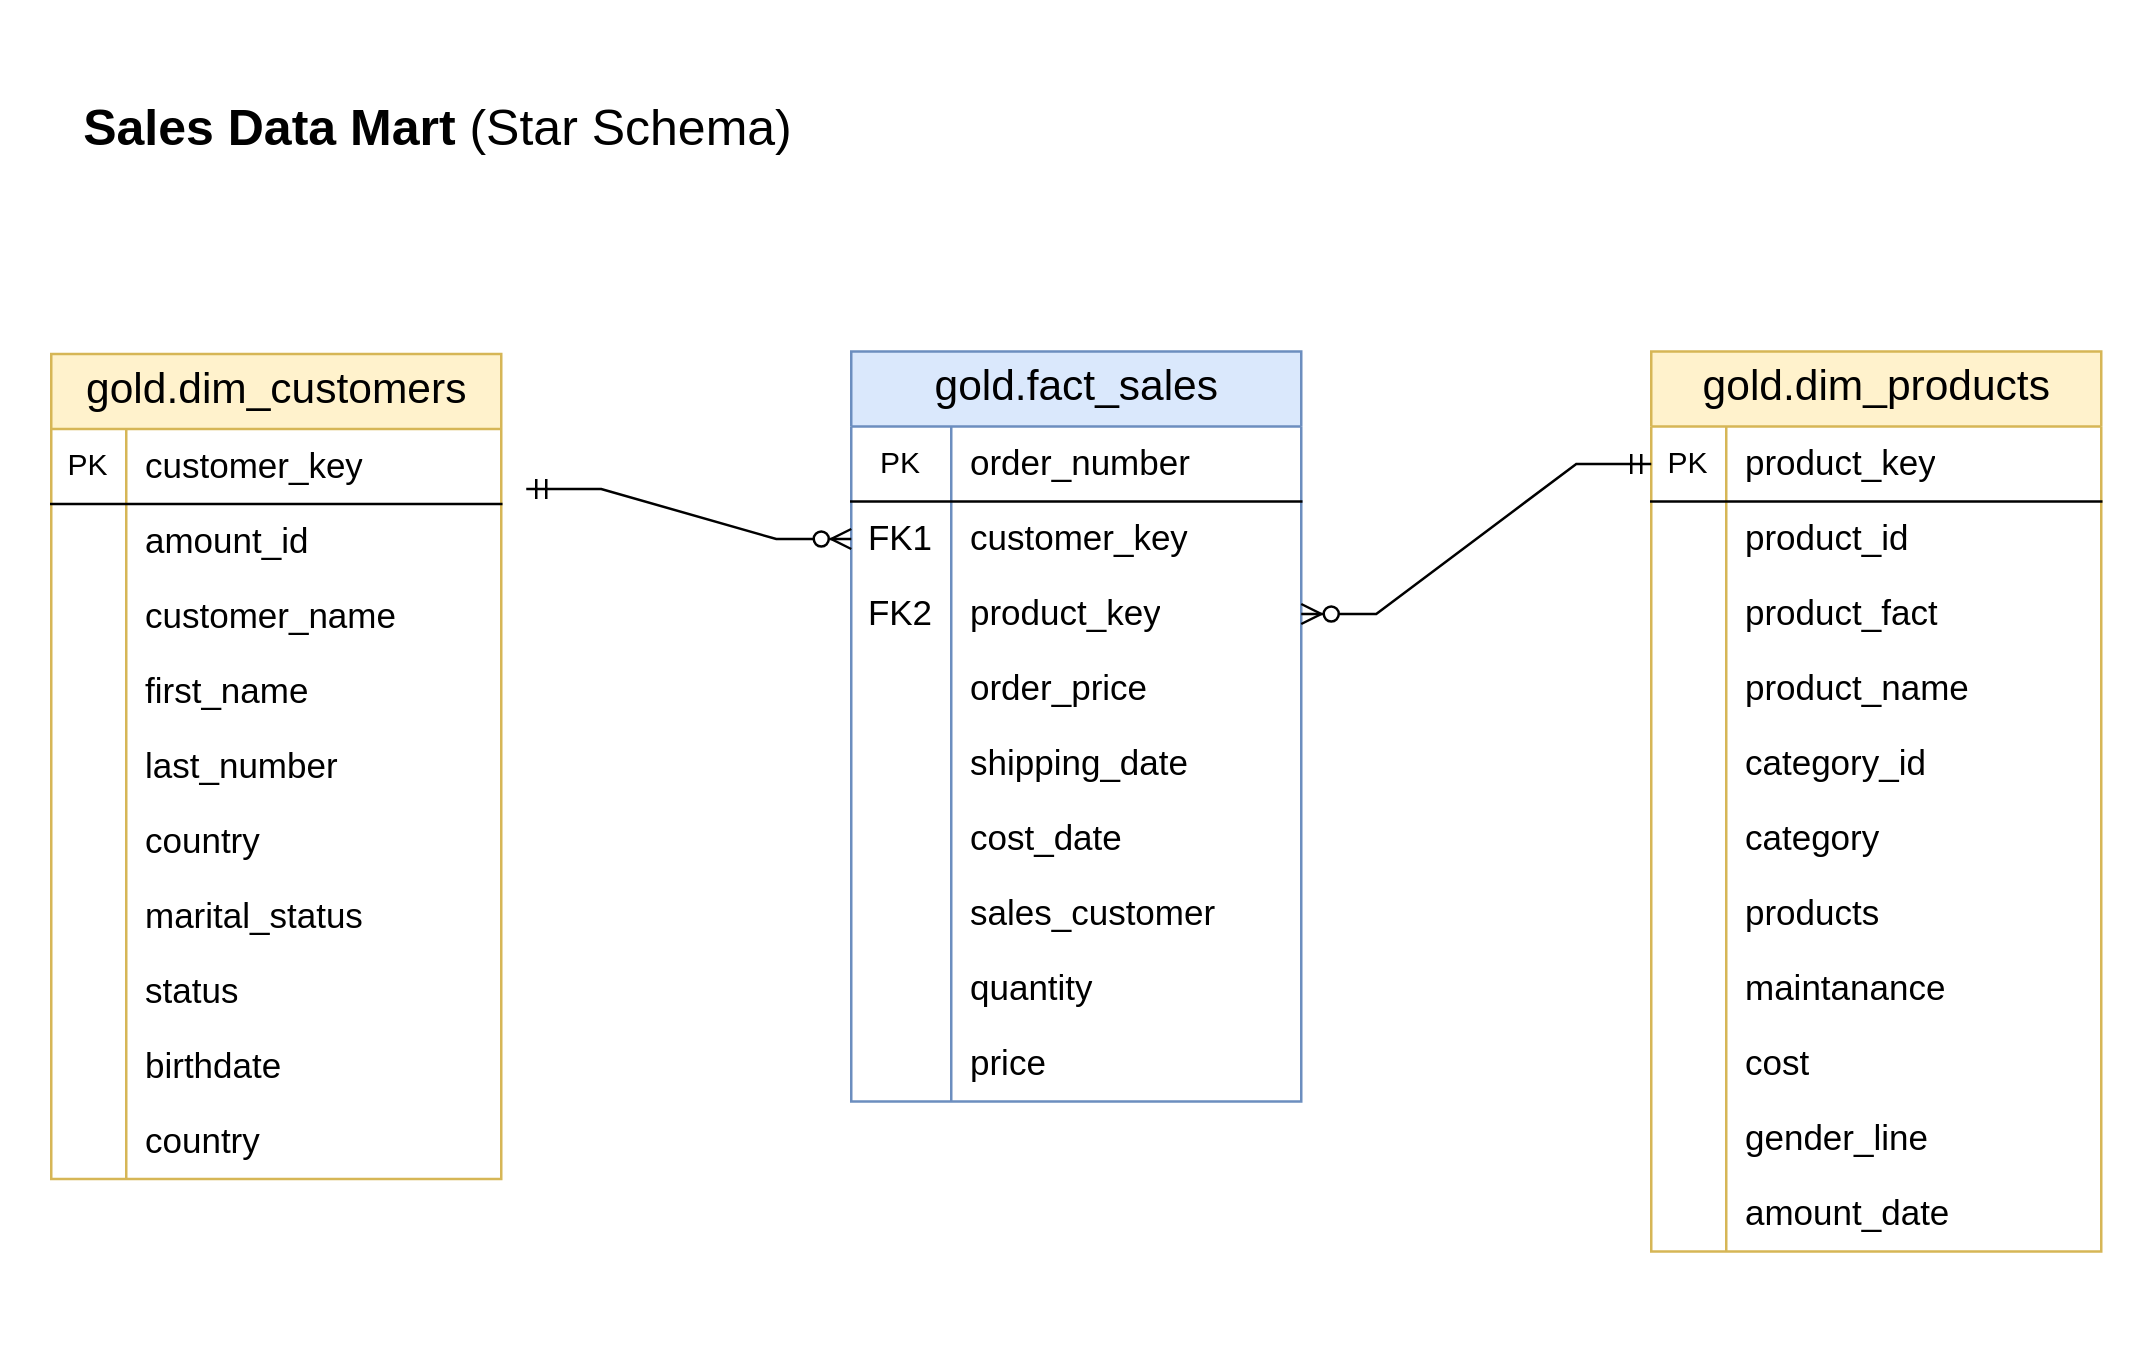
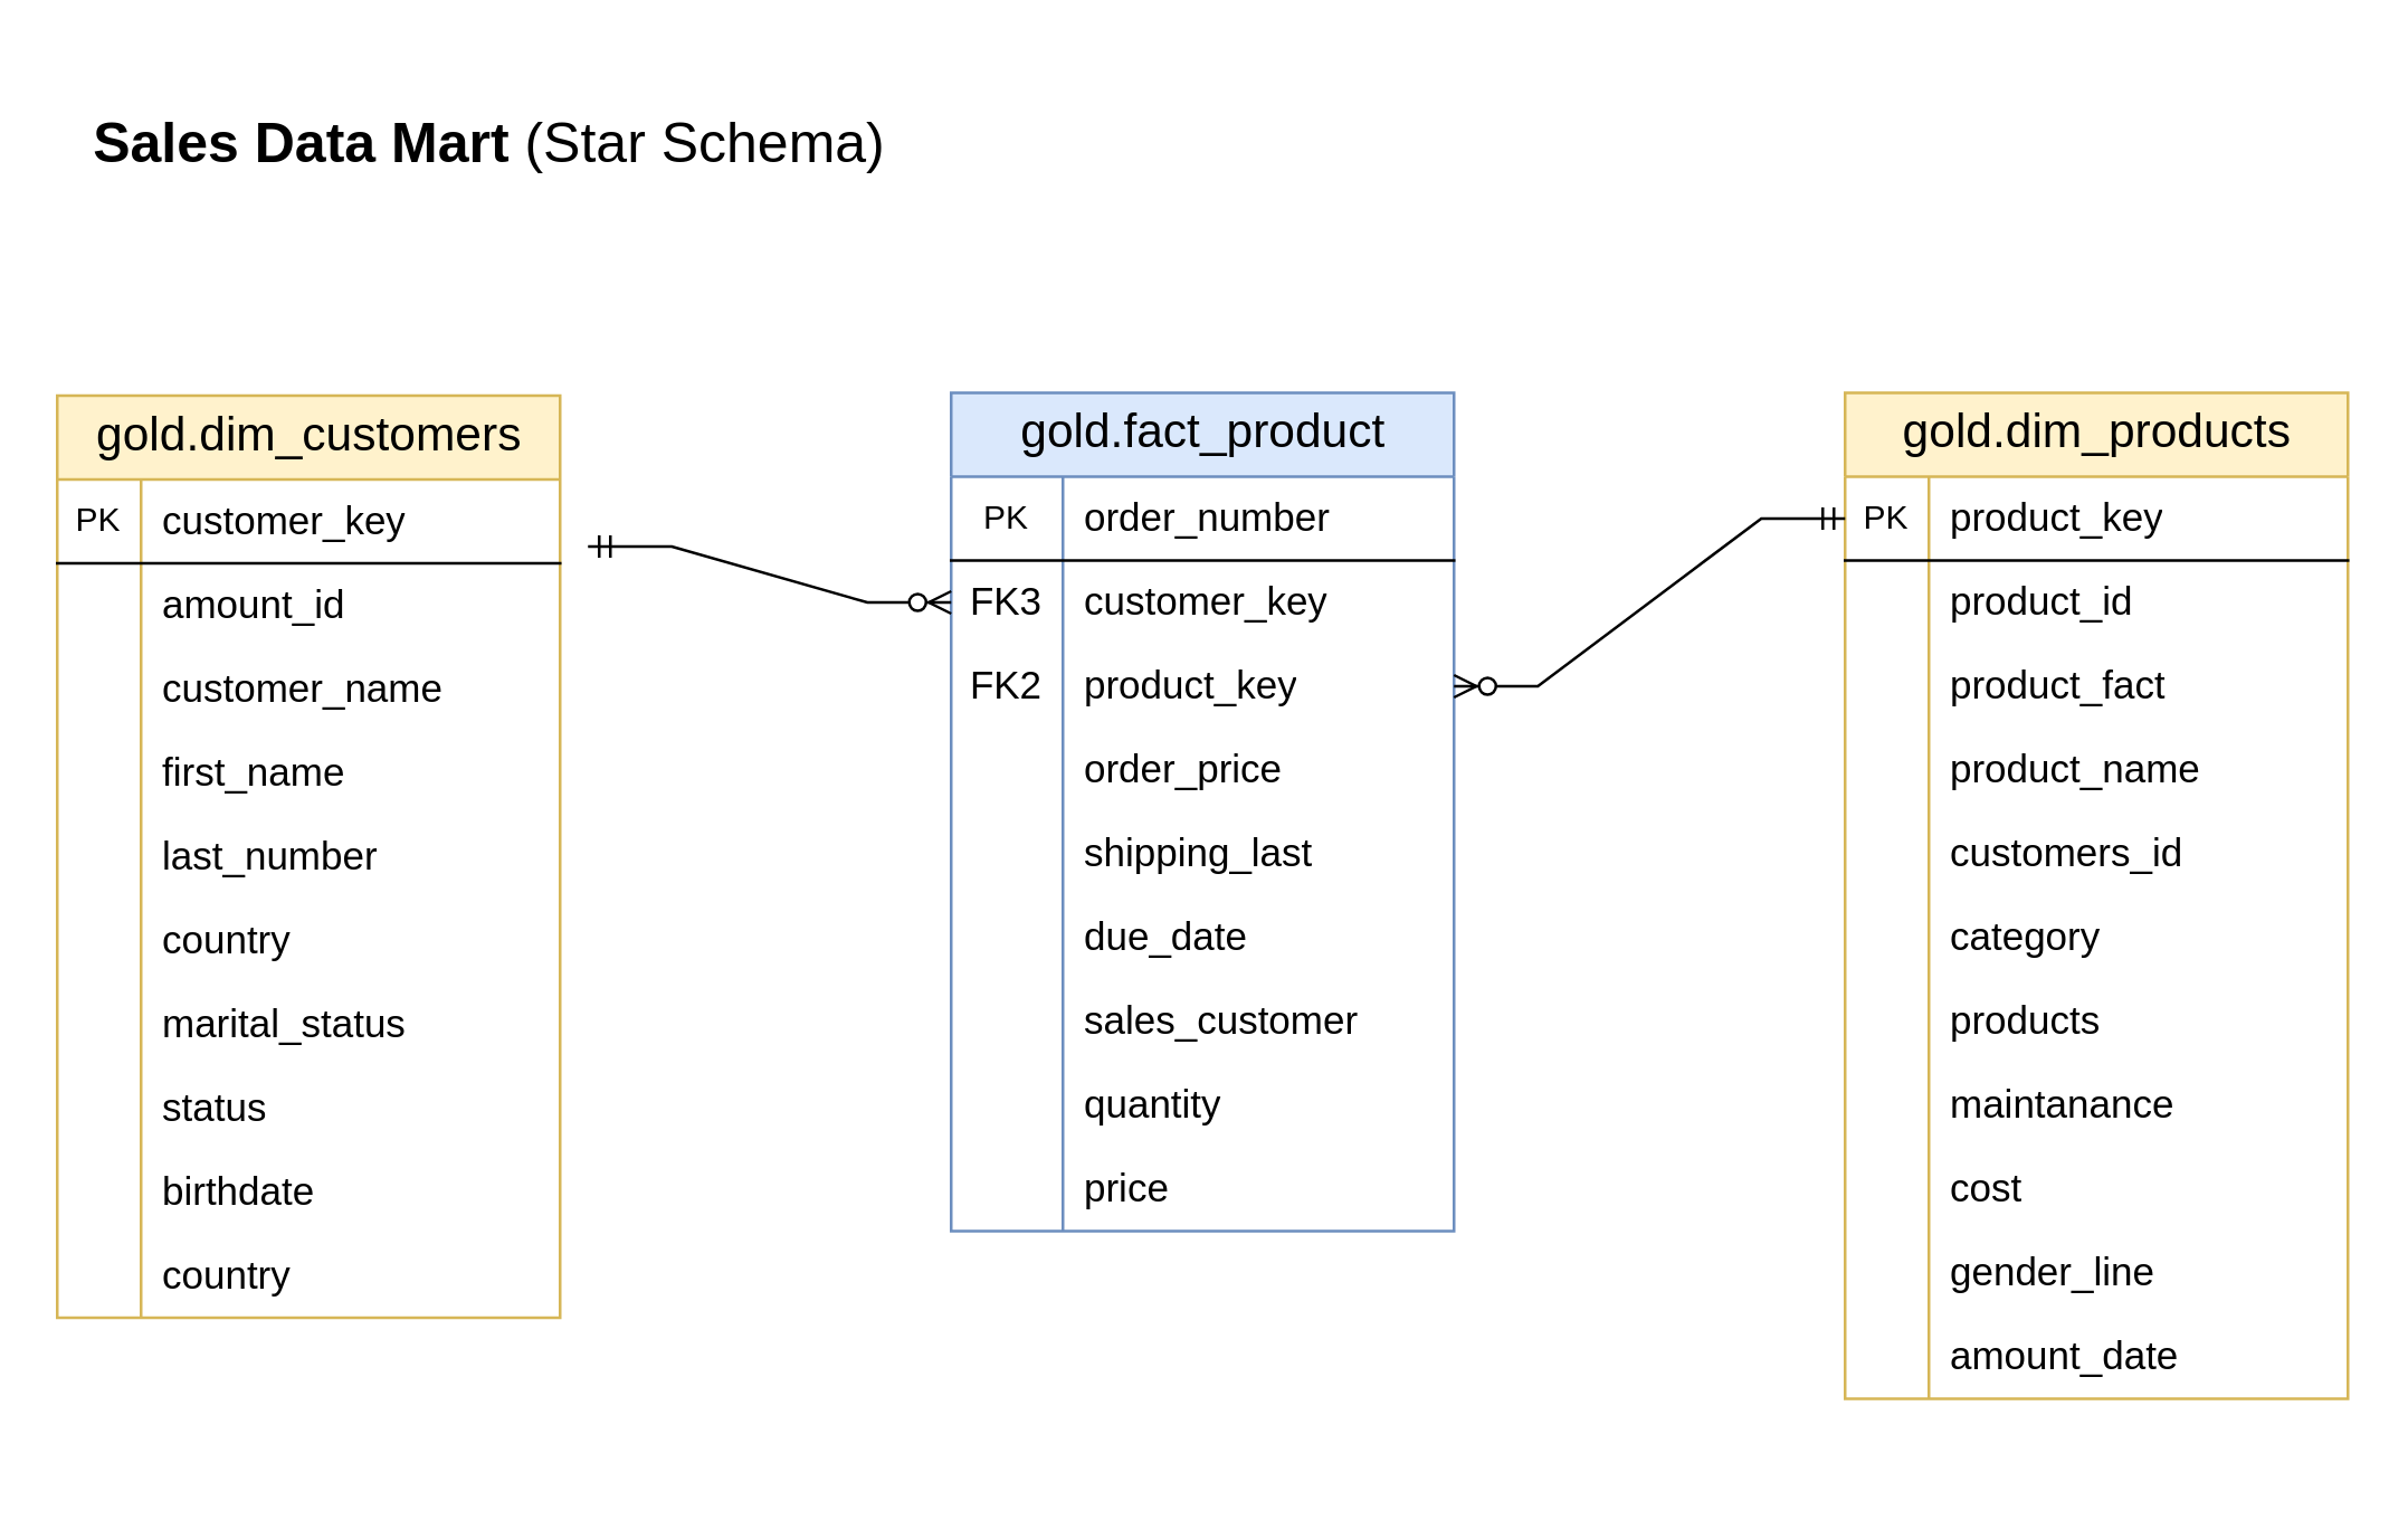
- <mxCell id="33" value="gold.fact_sales" style="shape=table;startSize=30;container=1;collapsible=1;childLayout=tableLayout;fixedRows=1;rowLines=0;fontStyle=0;align=center;resizeLast=1;html=1;fontSize=17;fillColor=#dae8fc;strokeColor=#6c8ebf;" vertex="1" parent="1"><mxGeometry x="340" y="140" width="180" height="300" as="geometry"><mxRectangle x="440" y="270" width="70" height="30" as="alternateBounds" /></mxGeometry></mxCell>
+ <mxCell id="33" value="gold.fact_product" style="shape=table;startSize=30;container=1;collapsible=1;childLayout=tableLayout;fixedRows=1;rowLines=0;fontStyle=0;align=center;resizeLast=1;html=1;fontSize=17;fillColor=#dae8fc;strokeColor=#6c8ebf;" vertex="1" parent="1"><mxGeometry x="340" y="140" width="180" height="300" as="geometry"><mxRectangle x="440" y="270" width="70" height="30" as="alternateBounds" /></mxGeometry></mxCell>
- <mxCell id="38" value="FK1" style="shape=partialRectangle;connectable=0;fillColor=none;top=0;left=0;bottom=0;right=0;editable=1;overflow=hidden;whiteSpace=wrap;html=1;fontSize=14;fontStyle=0" vertex="1" parent="37"><mxGeometry width="40" height="30" as="geometry"><mxRectangle width="40" height="30" as="alternateBounds" /></mxGeometry></mxCell>
+ <mxCell id="38" value="FK3" style="shape=partialRectangle;connectable=0;fillColor=none;top=0;left=0;bottom=0;right=0;editable=1;overflow=hidden;whiteSpace=wrap;html=1;fontSize=14;fontStyle=0" vertex="1" parent="37"><mxGeometry width="40" height="30" as="geometry"><mxRectangle width="40" height="30" as="alternateBounds" /></mxGeometry></mxCell>
- <mxCell id="48" value="shipping_date" style="shape=partialRectangle;connectable=0;fillColor=none;top=0;left=0;bottom=0;right=0;align=left;spacingLeft=6;overflow=hidden;whiteSpace=wrap;html=1;fontSize=14;fontStyle=0" vertex="1" parent="46"><mxGeometry x="40" width="140" height="30" as="geometry"><mxRectangle width="140" height="30" as="alternateBounds" /></mxGeometry></mxCell>
+ <mxCell id="48" value="shipping_last" style="shape=partialRectangle;connectable=0;fillColor=none;top=0;left=0;bottom=0;right=0;align=left;spacingLeft=6;overflow=hidden;whiteSpace=wrap;html=1;fontSize=14;fontStyle=0" vertex="1" parent="46"><mxGeometry x="40" width="140" height="30" as="geometry"><mxRectangle width="140" height="30" as="alternateBounds" /></mxGeometry></mxCell>
- <mxCell id="76" value="category_id" style="shape=partialRectangle;connectable=0;fillColor=none;top=0;left=0;bottom=0;right=0;align=left;spacingLeft=6;overflow=hidden;whiteSpace=wrap;html=1;fontSize=14;fontStyle=0" vertex="1" parent="74"><mxGeometry x="30" width="150" height="30" as="geometry"><mxRectangle width="150" height="30" as="alternateBounds" /></mxGeometry></mxCell>
+ <mxCell id="76" value="customers_id" style="shape=partialRectangle;connectable=0;fillColor=none;top=0;left=0;bottom=0;right=0;align=left;spacingLeft=6;overflow=hidden;whiteSpace=wrap;html=1;fontSize=14;fontStyle=0" vertex="1" parent="74"><mxGeometry x="30" width="150" height="30" as="geometry"><mxRectangle width="150" height="30" as="alternateBounds" /></mxGeometry></mxCell>
- <mxCell id="51" value="cost_date" style="shape=partialRectangle;connectable=0;fillColor=none;top=0;left=0;bottom=0;right=0;align=left;spacingLeft=6;overflow=hidden;whiteSpace=wrap;html=1;fontSize=14;fontStyle=0" vertex="1" parent="49"><mxGeometry x="40" width="140" height="30" as="geometry"><mxRectangle width="140" height="30" as="alternateBounds" /></mxGeometry></mxCell>
+ <mxCell id="51" value="due_date" style="shape=partialRectangle;connectable=0;fillColor=none;top=0;left=0;bottom=0;right=0;align=left;spacingLeft=6;overflow=hidden;whiteSpace=wrap;html=1;fontSize=14;fontStyle=0" vertex="1" parent="49"><mxGeometry x="40" width="140" height="30" as="geometry"><mxRectangle width="140" height="30" as="alternateBounds" /></mxGeometry></mxCell>
